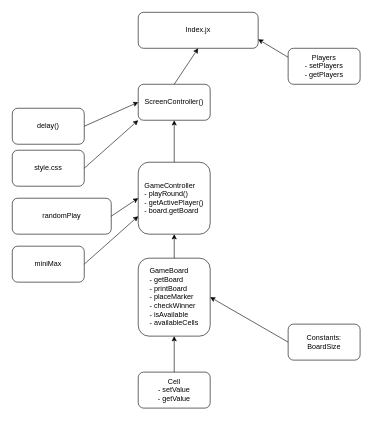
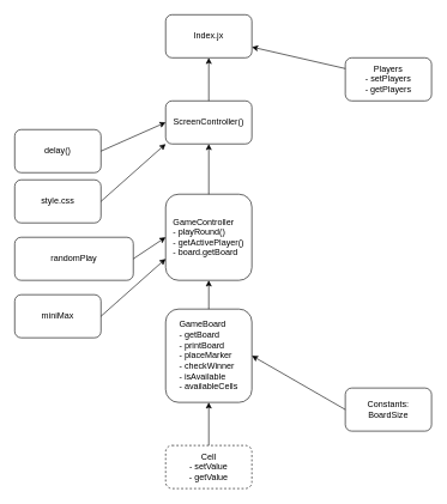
- <mxCell id="2" value="Index.jx" style="rounded=1;whiteSpace=wrap;html=1;" vertex="1" parent="1"><mxGeometry x="230" y="20" width="200" height="60" as="geometry" /></mxCell>
+ <mxCell id="2" value="Index.jx" style="rounded=1;whiteSpace=wrap;html=1;" vertex="1" parent="1"><mxGeometry x="230" y="20" width="120" height="60" as="geometry" /></mxCell>
- <mxCell id="6" value="Cell&lt;br&gt;- setValue&lt;br&gt;- getValue" style="rounded=1;whiteSpace=wrap;html=1;align=center;" vertex="1" parent="1"><mxGeometry x="230" y="620" width="120" height="60" as="geometry" /></mxCell>
+ <mxCell id="6" value="Cell&lt;br&gt;- setValue&lt;br&gt;- getValue" style="rounded=1;whiteSpace=wrap;html=1;align=center;dashed=1;" vertex="1" parent="1"><mxGeometry x="230" y="620" width="120" height="60" as="geometry" /></mxCell>
